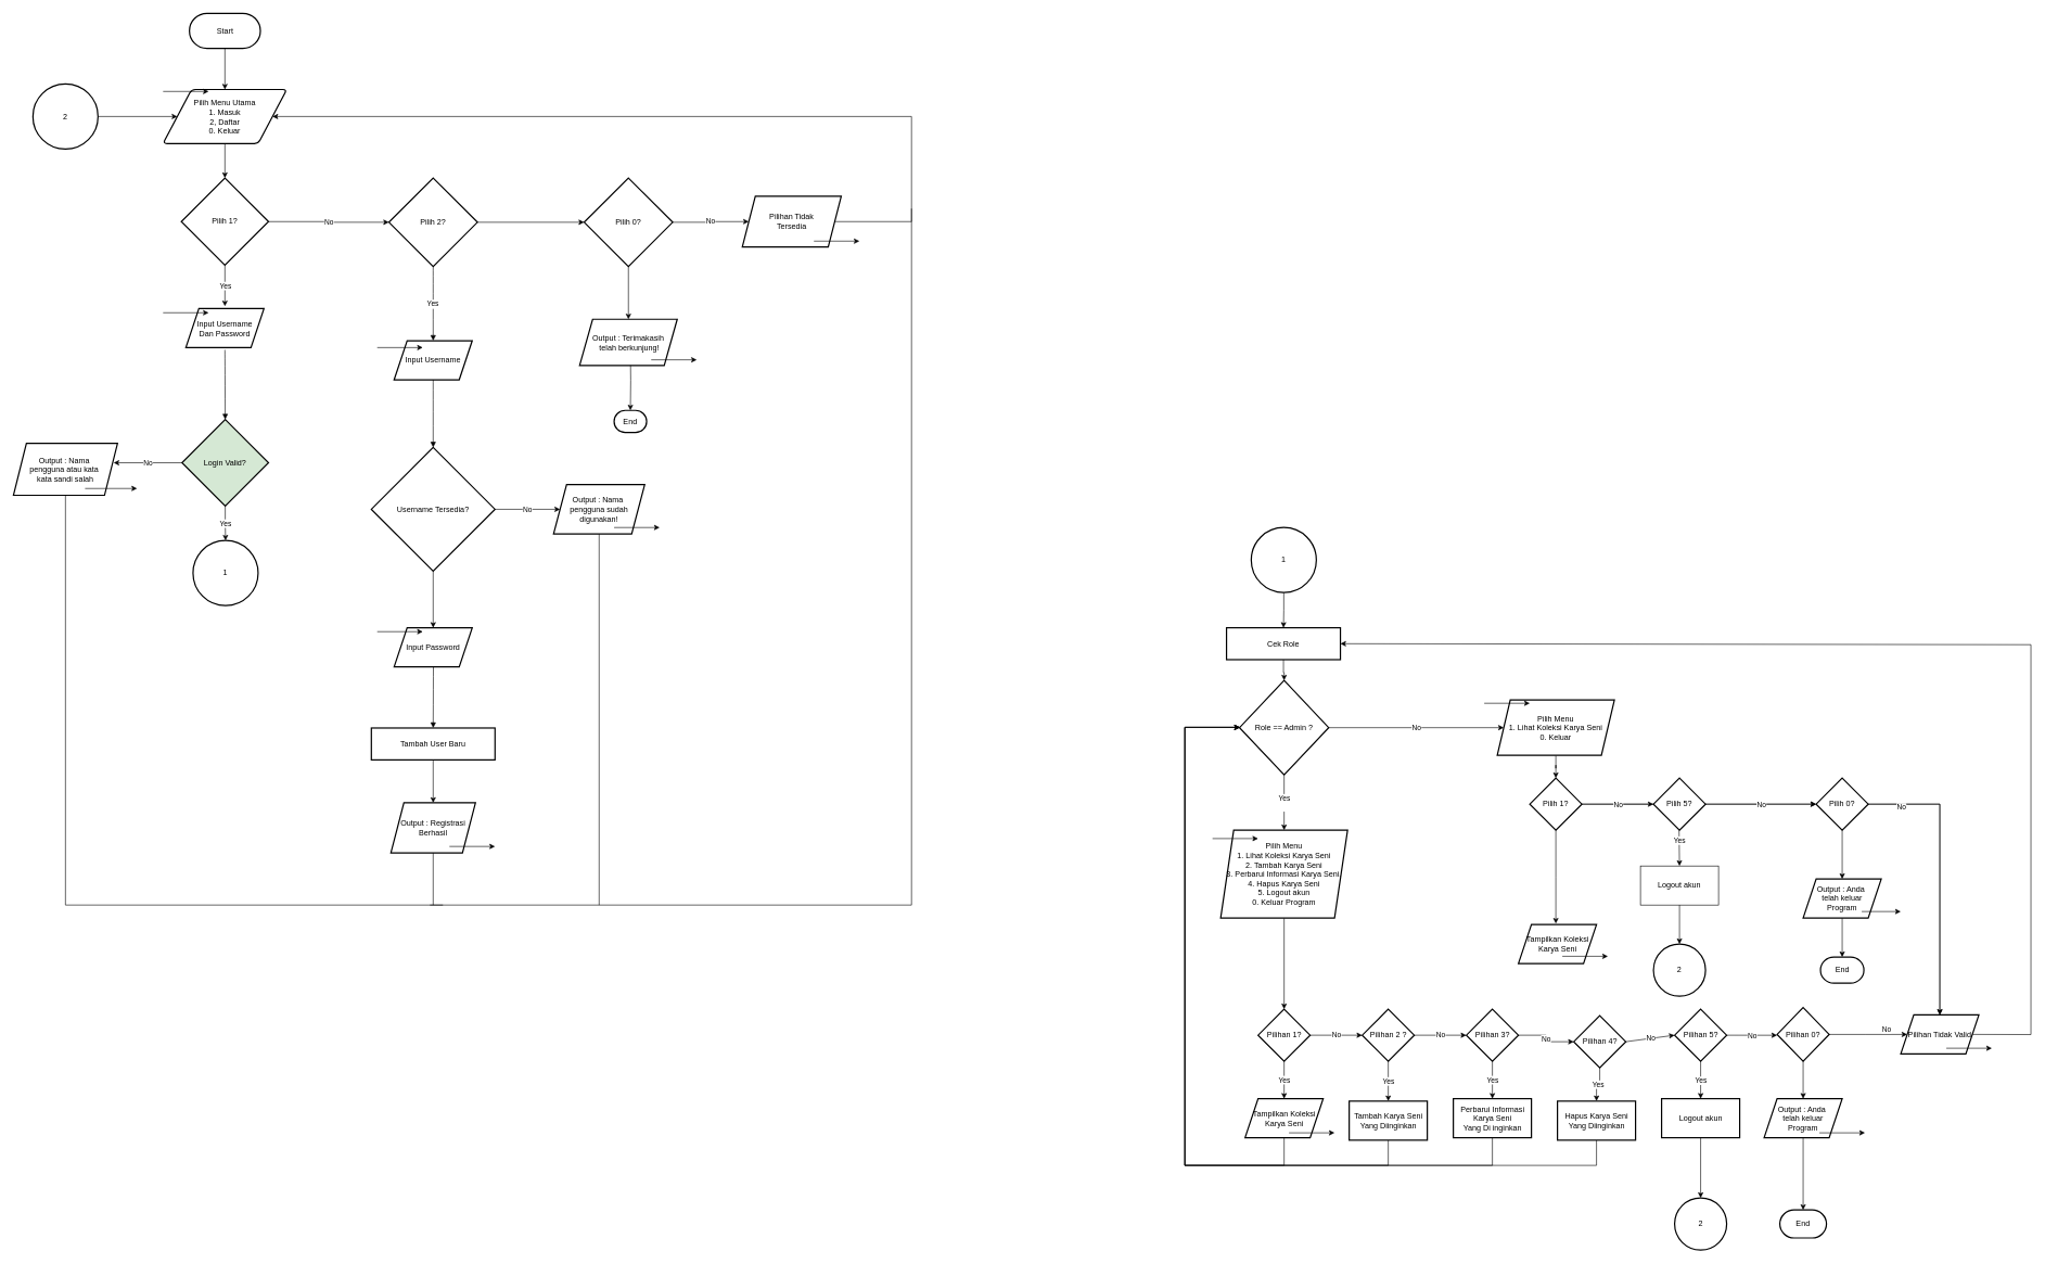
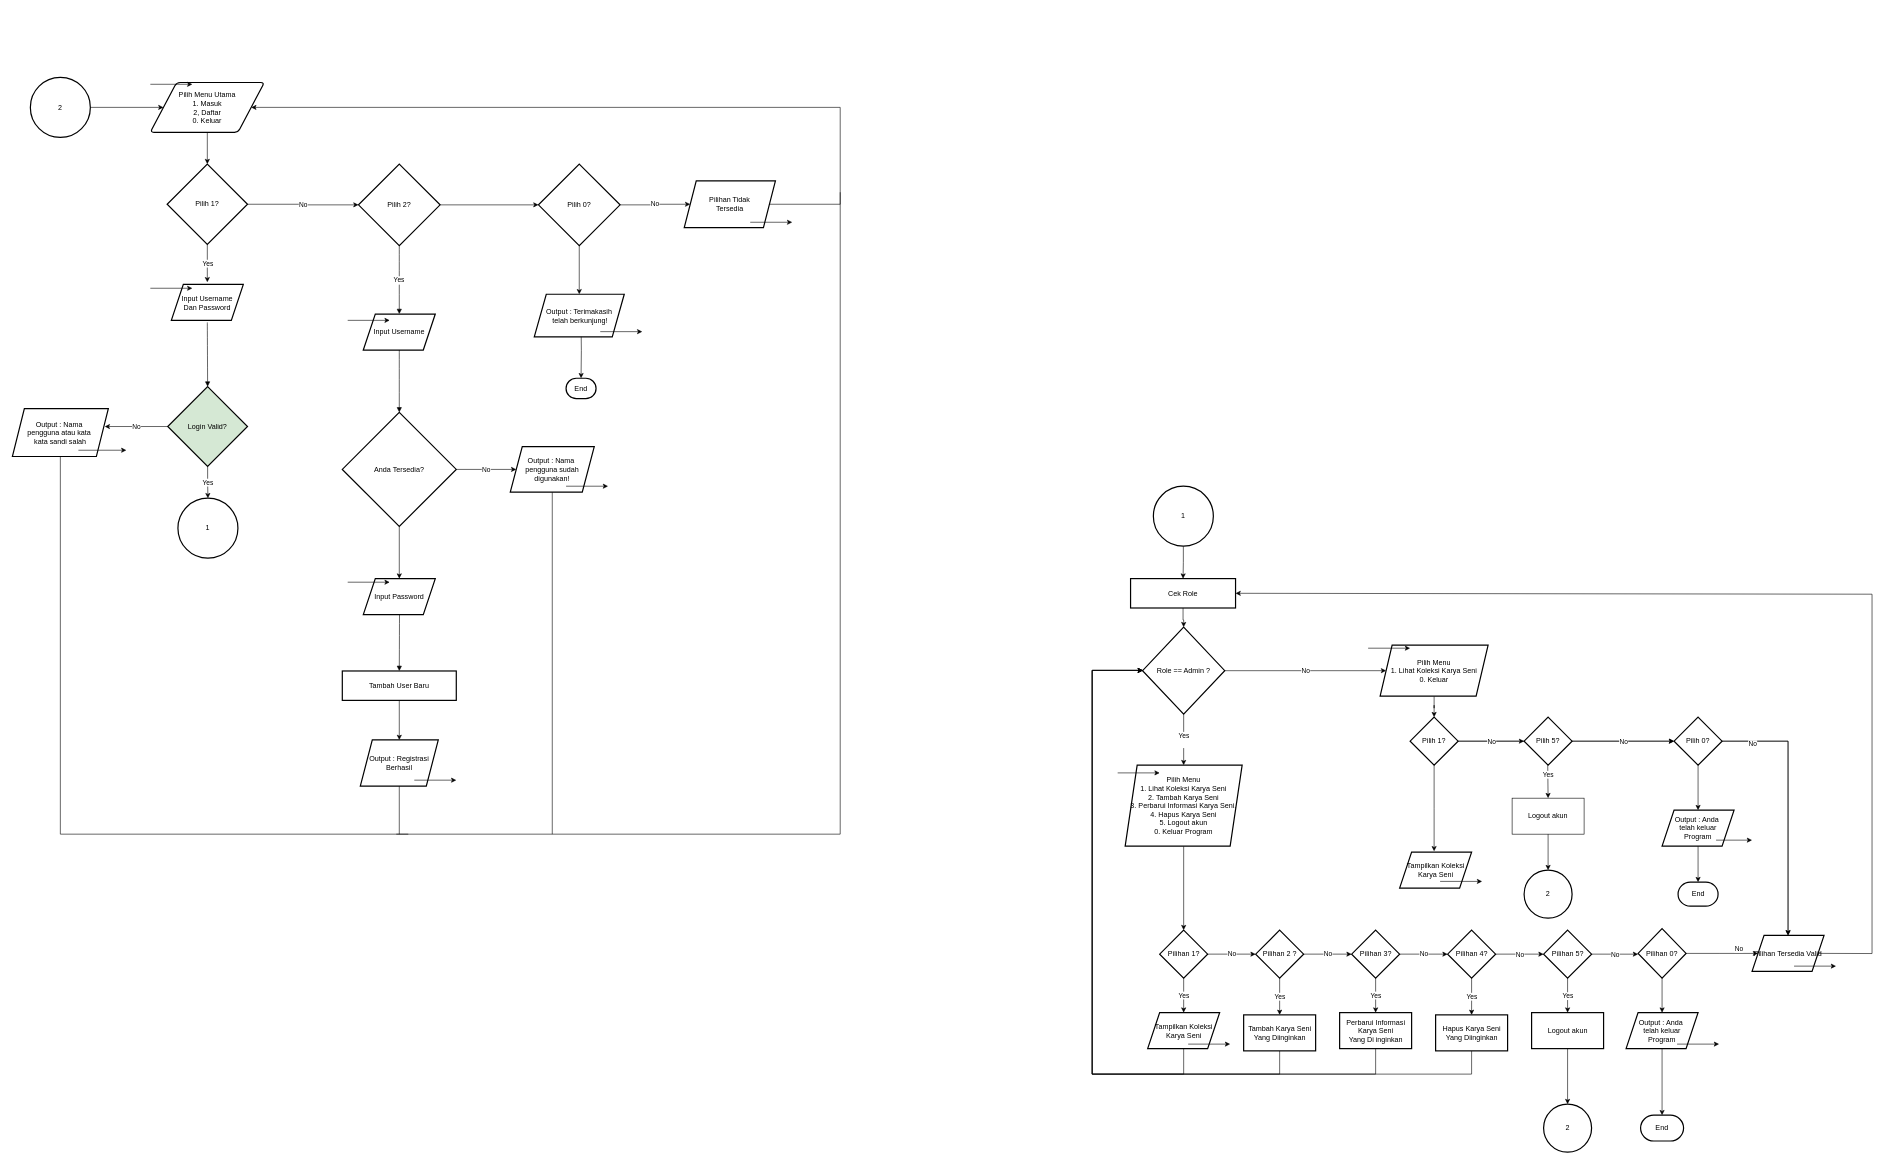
- <mxCell id="3" value="Start" style="rounded=1;whiteSpace=wrap;arcSize=50;strokeWidth=2;" parent="1" vertex="1"><mxGeometry x="290.5" y="20" width="109" height="54" as="geometry" /></mxCell>
- <mxCell id="2" value="" style="edgeStyle=orthogonalEdgeStyle;rounded=0;orthogonalLoop=1;jettySize=auto;html=1;" parent="1" source="3" target="75" edge="1"><mxGeometry relative="1" as="geometry" /></mxCell>
- <mxCell id="18" value="Username Tersedia?" style="rhombus;strokeWidth=2;whiteSpace=wrap;" parent="1" vertex="1"><mxGeometry x="570" y="687" width="190" height="190" as="geometry" /></mxCell>
+ <mxCell id="18" value="Anda Tersedia?" style="rhombus;strokeWidth=2;whiteSpace=wrap;" parent="1" vertex="1"><mxGeometry x="570" y="687" width="190" height="190" as="geometry" /></mxCell>
- <mxCell id="53" value="Pilihan Tidak Valid" style="shape=parallelogram;perimeter=parallelogramPerimeter;whiteSpace=wrap;html=1;fixedSize=1;strokeWidth=2;" parent="1" vertex="1"><mxGeometry x="2920" y="1558.75" width="120" height="60" as="geometry" /></mxCell>
+ <mxCell id="53" value="Pilihan Tersedia Valid" style="shape=parallelogram;perimeter=parallelogramPerimeter;whiteSpace=wrap;html=1;fixedSize=1;strokeWidth=2;" parent="1" vertex="1"><mxGeometry x="2920" y="1558.75" width="120" height="60" as="geometry" /></mxCell>
- <mxCell id="48" value="Pilihan 4?" style="rhombus;whiteSpace=wrap;html=1;strokeWidth=2;" parent="1" vertex="1"><mxGeometry x="2417.5" y="1560" width="80" height="80" as="geometry" /></mxCell>
+ <mxCell id="48" value="Pilihan 4?" style="rhombus;whiteSpace=wrap;html=1;strokeWidth=2;" parent="1" vertex="1"><mxGeometry x="2412.5" y="1550" width="80" height="80" as="geometry" /></mxCell>
